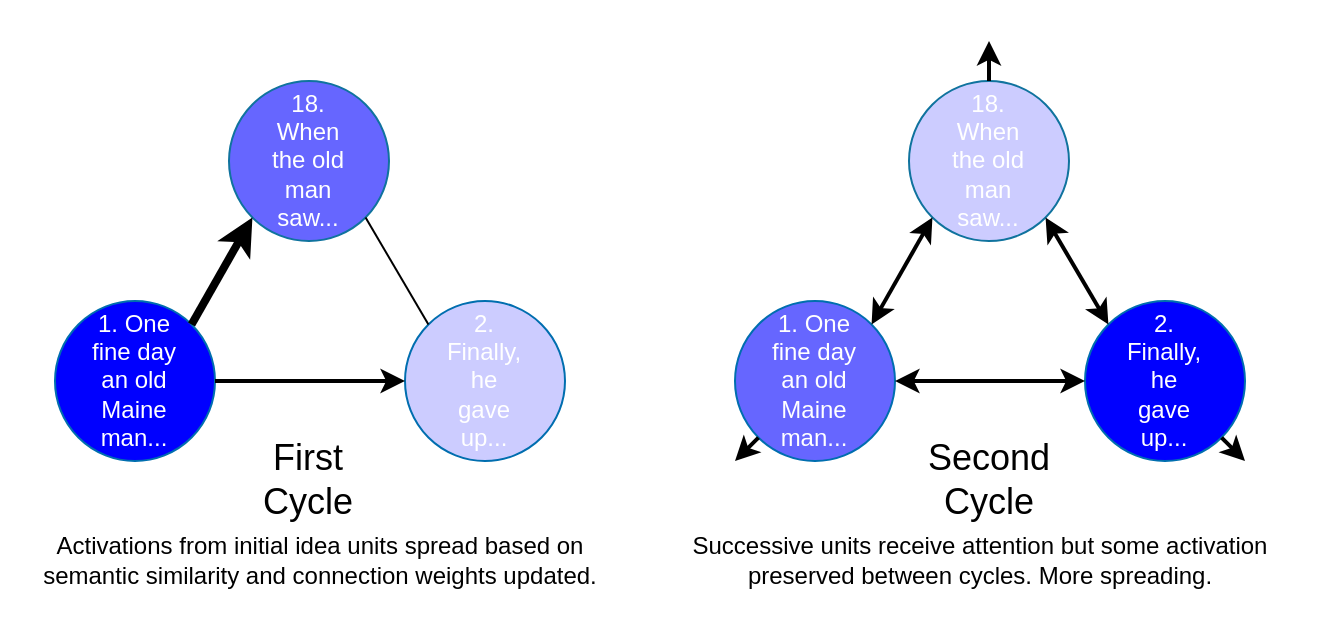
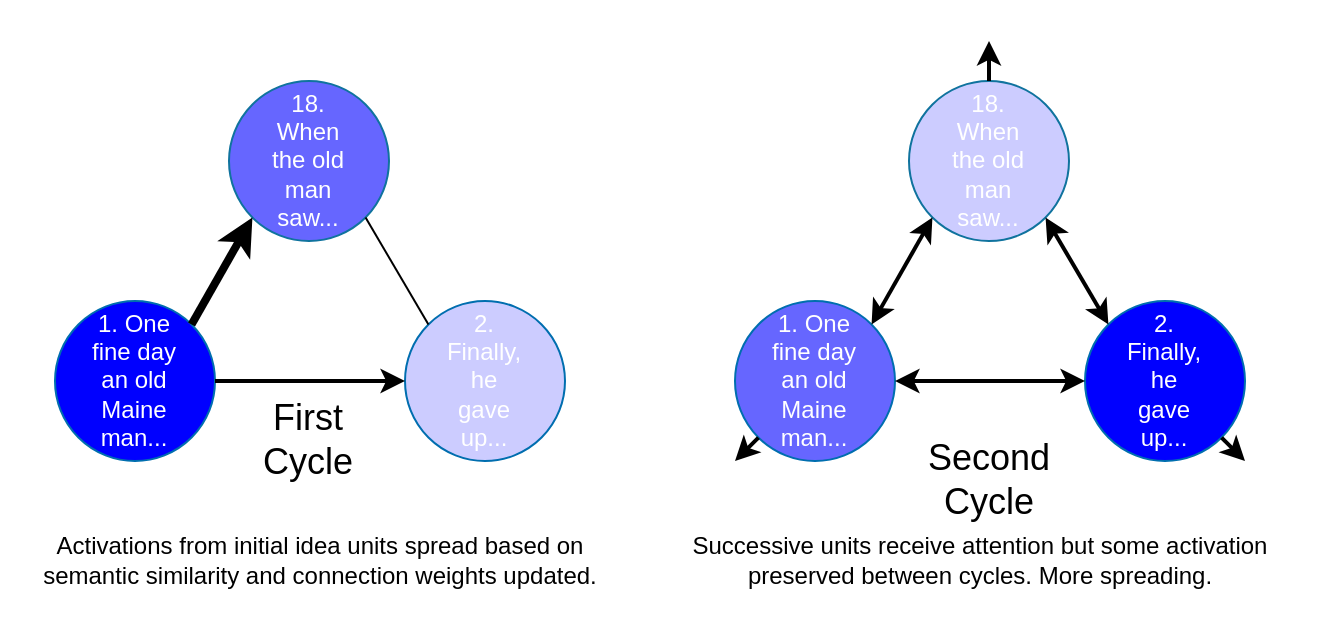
- <mxCell id="23" value="First Cycle" style="text;html=1;strokeColor=none;fillColor=none;align=center;verticalAlign=middle;whiteSpace=wrap;rounded=0;fontSize=18;" vertex="1" parent="1"><mxGeometry x="134" y="230" width="40" height="20" as="geometry" /></mxCell>
+ <mxCell id="23" value="First Cycle" style="text;html=1;strokeColor=none;fillColor=none;align=center;verticalAlign=middle;whiteSpace=wrap;rounded=0;fontSize=18;" vertex="1" parent="1"><mxGeometry x="134" y="210" width="40" height="20" as="geometry" /></mxCell>
